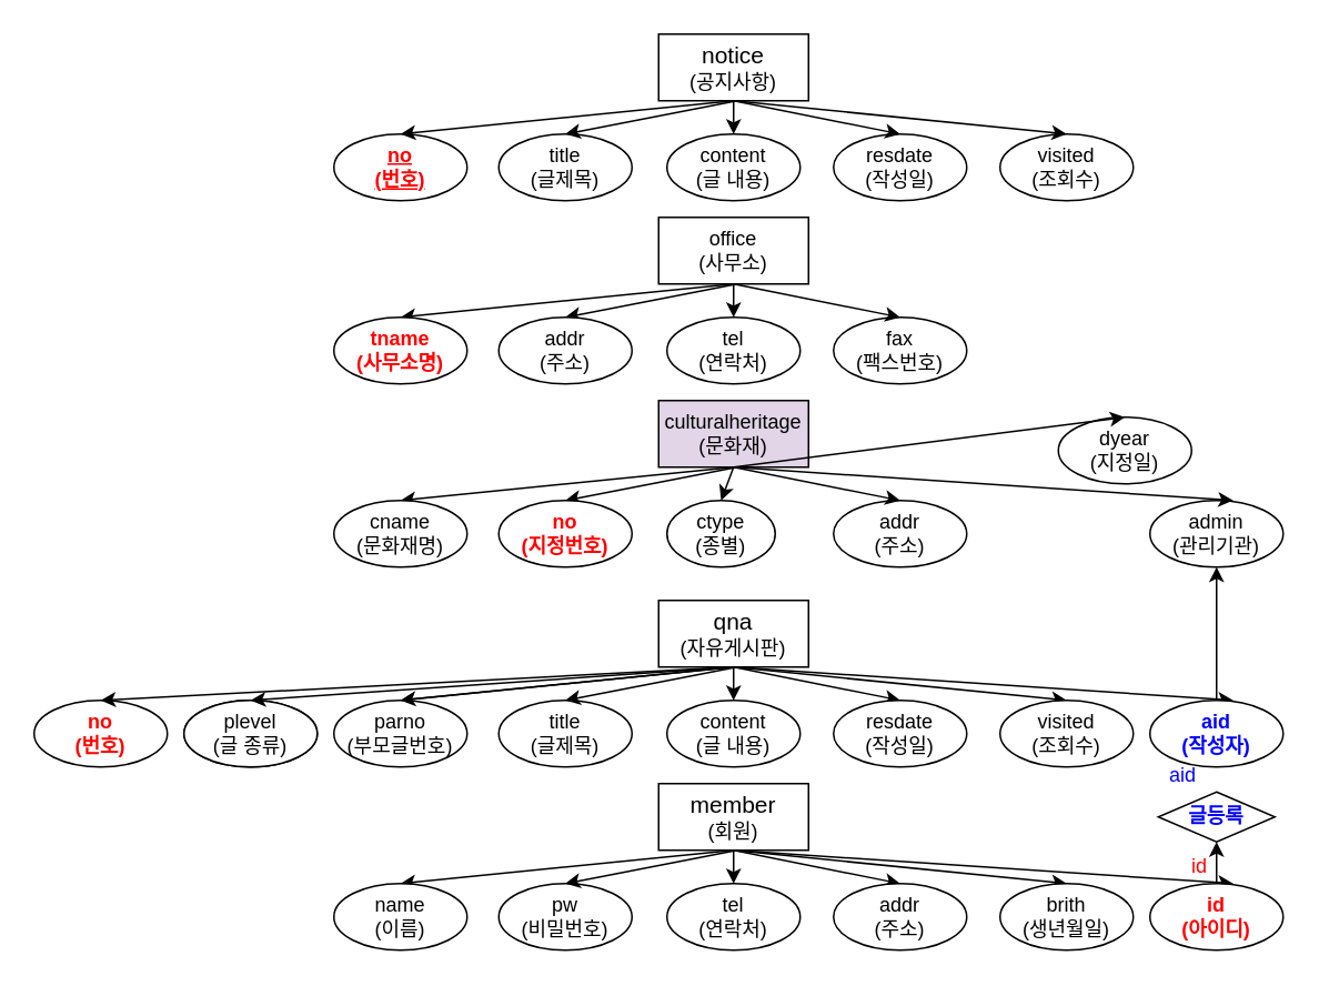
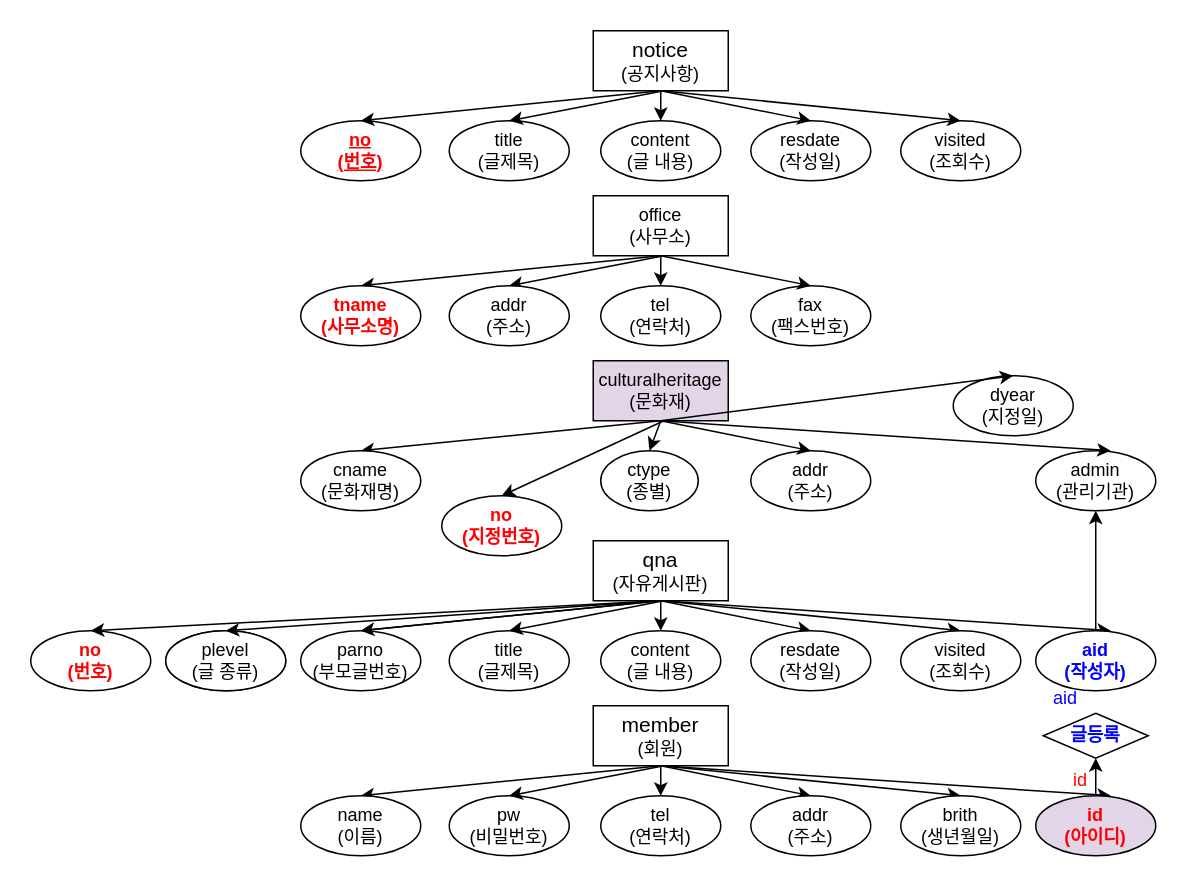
- <mxCell id="28" value="&lt;div&gt;&lt;font color=&quot;#ff0000&quot;&gt;&lt;b&gt;no&lt;/b&gt;&lt;/font&gt;&lt;/div&gt;&lt;div&gt;&lt;font color=&quot;#ff0000&quot;&gt;&lt;b&gt;(지정번호)&lt;/b&gt;&lt;/font&gt;&lt;/div&gt;" style="ellipse;whiteSpace=wrap;html=1;" parent="1" vertex="1"><mxGeometry x="299" y="300" width="80" height="40" as="geometry" /></mxCell>
+ <mxCell id="28" value="&lt;div&gt;&lt;font color=&quot;#ff0000&quot;&gt;&lt;b&gt;no&lt;/b&gt;&lt;/font&gt;&lt;/div&gt;&lt;div&gt;&lt;font color=&quot;#ff0000&quot;&gt;&lt;b&gt;(지정번호)&lt;/b&gt;&lt;/font&gt;&lt;/div&gt;" style="ellipse;whiteSpace=wrap;html=1;" parent="1" vertex="1"><mxGeometry x="294" y="330" width="80" height="40" as="geometry" /></mxCell>
- <mxCell id="39" value="&lt;div&gt;&lt;font color=&quot;#ff0000&quot;&gt;&lt;b&gt;id&lt;/b&gt;&lt;/font&gt;&lt;/div&gt;&lt;div&gt;&lt;font color=&quot;#ff0000&quot;&gt;&lt;b&gt;(아이디)&lt;/b&gt;&lt;/font&gt;&lt;/div&gt;" style="ellipse;whiteSpace=wrap;html=1;" vertex="1" parent="1"><mxGeometry x="690" y="530" width="80" height="40" as="geometry" /></mxCell>
+ <mxCell id="39" value="&lt;div&gt;&lt;font color=&quot;#ff0000&quot;&gt;&lt;b&gt;id&lt;/b&gt;&lt;/font&gt;&lt;/div&gt;&lt;div&gt;&lt;font color=&quot;#ff0000&quot;&gt;&lt;b&gt;(아이디)&lt;/b&gt;&lt;/font&gt;&lt;/div&gt;" style="ellipse;whiteSpace=wrap;html=1;fillColor=#e1d5e7;" vertex="1" parent="1"><mxGeometry x="690" y="530" width="80" height="40" as="geometry" /></mxCell>
